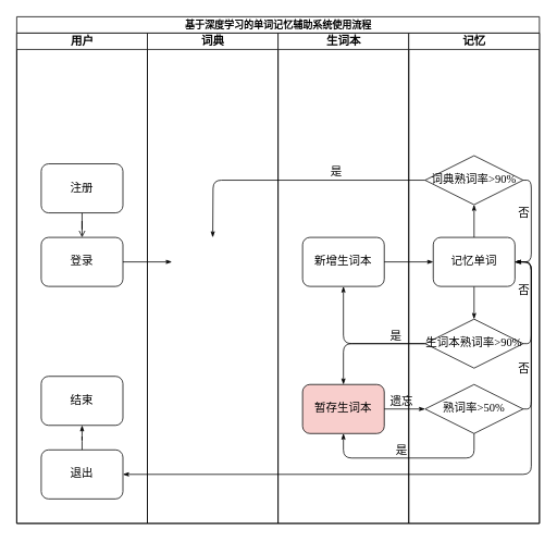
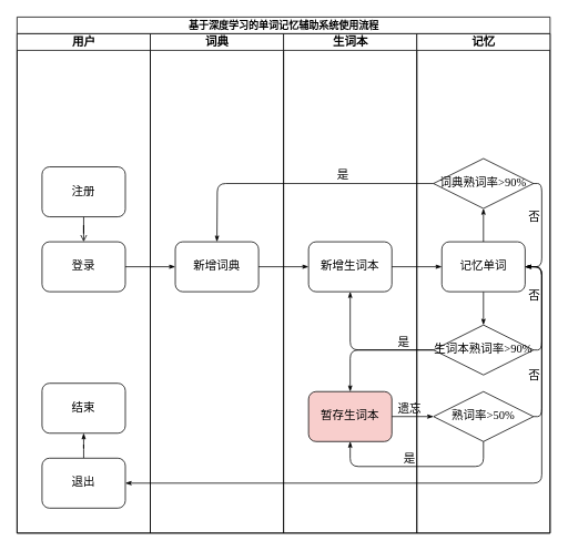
+ <mxCell id="11" value="新增词典" style="rounded=1;whiteSpace=wrap;html=1;shadow=0;labelBackgroundColor=none;strokeWidth=1;fontFamily=宋体;fontSize=14;align=center;" vertex="1" parent="10"><mxGeometry x="30" y="250" width="100" height="60" as="geometry" /></mxCell>
+ <mxCell id="40" style="edgeStyle=orthogonalEdgeStyle;rounded=1;orthogonalLoop=1;jettySize=auto;html=1;entryX=0;entryY=0.5;entryDx=0;entryDy=0;strokeColor=default;strokeWidth=1;align=center;verticalAlign=middle;fontFamily=宋体;fontSize=14;fontColor=default;labelBackgroundColor=none;startArrow=none;startFill=0;startSize=5;endArrow=classicThin;endFill=1;endSize=5;" edge="1" parent="2" source="11" target="13"><mxGeometry relative="1" as="geometry" /></mxCell>
